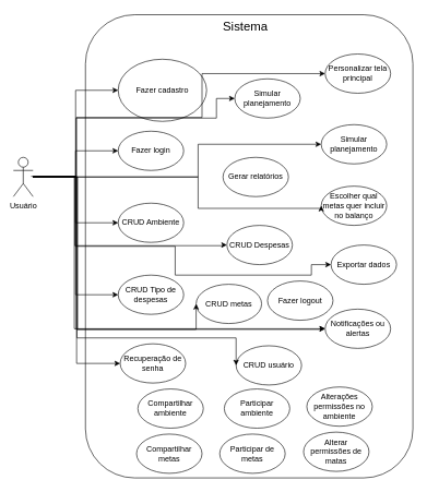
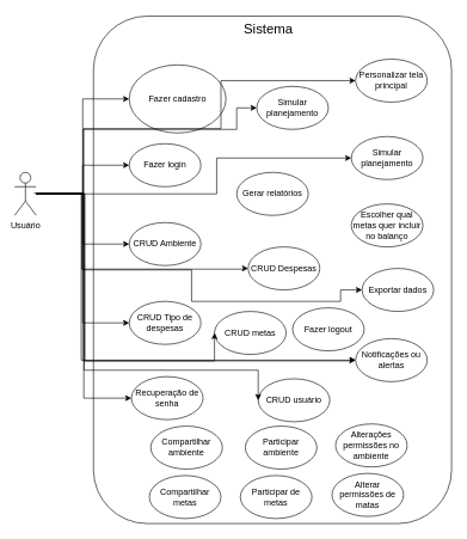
- <mxCell id="26" value="&lt;font color=&quot;#000000&quot;&gt;Gerar relatórios&lt;/font&gt;" style="ellipse;whiteSpace=wrap;html=1;fillColor=none;strokeColor=#000000;" vertex="1" parent="1"><mxGeometry x="340" y="240" width="100" height="60" as="geometry" /></mxCell>
+ <mxCell id="26" value="&lt;font color=&quot;#000000&quot;&gt;Gerar relatórios&lt;/font&gt;" style="ellipse;whiteSpace=wrap;html=1;fillColor=none;strokeColor=#000000;" vertex="1" parent="1"><mxGeometry x="330" y="240" width="100" height="60" as="geometry" /></mxCell>
- <mxCell id="9" style="edgeStyle=orthogonalEdgeStyle;rounded=0;orthogonalLoop=1;jettySize=auto;html=1;entryX=0;entryY=0.5;entryDx=0;entryDy=0;strokeColor=#000000;" edge="1" parent="1" source="18" target="30"><mxGeometry relative="1" as="geometry"><Array as="points"><mxPoint x="302" y="270" /><mxPoint x="302" y="318" /><mxPoint x="490" y="318" /></Array></mxGeometry></mxCell>
